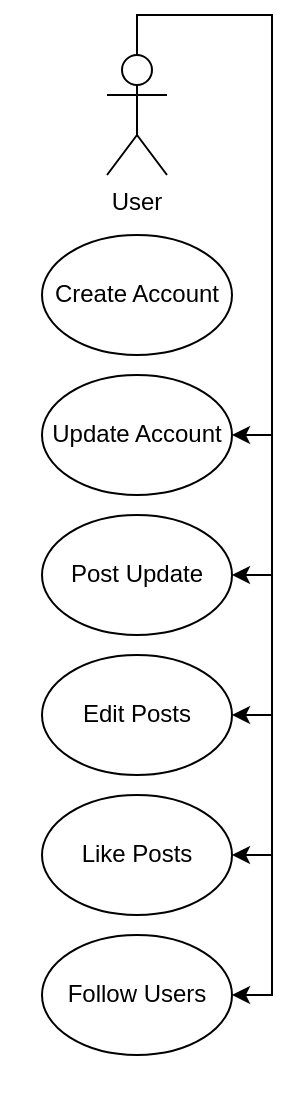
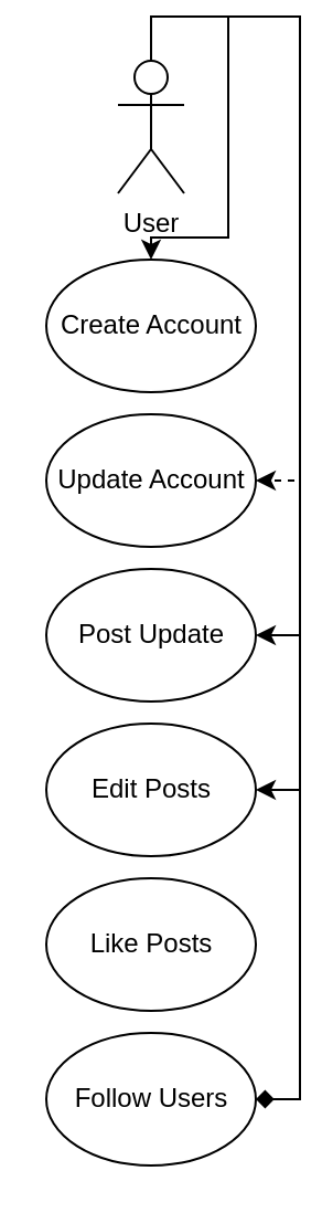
- <mxCell id="3" style="edgeStyle=orthogonalEdgeStyle;rounded=0;orthogonalLoop=1;jettySize=auto;html=1;exitX=0.5;exitY=0;exitDx=0;exitDy=0;exitPerimeter=0;entryX=1;entryY=0.5;entryDx=0;entryDy=0;" edge="1" parent="1" source="7" target="9"><mxGeometry relative="1" as="geometry" /></mxCell>
+ <mxCell id="3" style="edgeStyle=orthogonalEdgeStyle;rounded=0;orthogonalLoop=1;jettySize=auto;html=1;exitX=0.5;exitY=0;exitDx=0;exitDy=0;exitPerimeter=0;entryX=1;entryY=0.5;entryDx=0;entryDy=0;dashed=1;" edge="1" parent="1" source="7" target="9"><mxGeometry relative="1" as="geometry" /></mxCell>
- <mxCell id="6" style="edgeStyle=orthogonalEdgeStyle;rounded=0;orthogonalLoop=1;jettySize=auto;html=1;exitX=0.5;exitY=0;exitDx=0;exitDy=0;exitPerimeter=0;entryX=1;entryY=0.5;entryDx=0;entryDy=0;" edge="1" parent="1" source="7" target="12"><mxGeometry relative="1" as="geometry" /></mxCell>
+ <mxCell id="6" style="edgeStyle=orthogonalEdgeStyle;rounded=0;orthogonalLoop=1;jettySize=auto;html=1;exitX=0.5;exitY=0;exitDx=0;exitDy=0;exitPerimeter=0;" edge="1" parent="1" source="7" target="8"><mxGeometry relative="1" as="geometry" /></mxCell>
- <mxCell id="2" style="edgeStyle=orthogonalEdgeStyle;rounded=0;orthogonalLoop=1;jettySize=auto;html=1;exitX=0.5;exitY=0;exitDx=0;exitDy=0;exitPerimeter=0;entryX=1;entryY=0.5;entryDx=0;entryDy=0;" edge="1" parent="1" source="7" target="13"><mxGeometry relative="1" as="geometry" /></mxCell>
+ <mxCell id="2" style="edgeStyle=orthogonalEdgeStyle;rounded=0;orthogonalLoop=1;jettySize=auto;html=1;exitX=0.5;exitY=0;exitDx=0;exitDy=0;exitPerimeter=0;entryX=1;entryY=0.5;entryDx=0;entryDy=0;endArrow=diamond;" edge="1" parent="1" source="7" target="13"><mxGeometry relative="1" as="geometry" /></mxCell>
